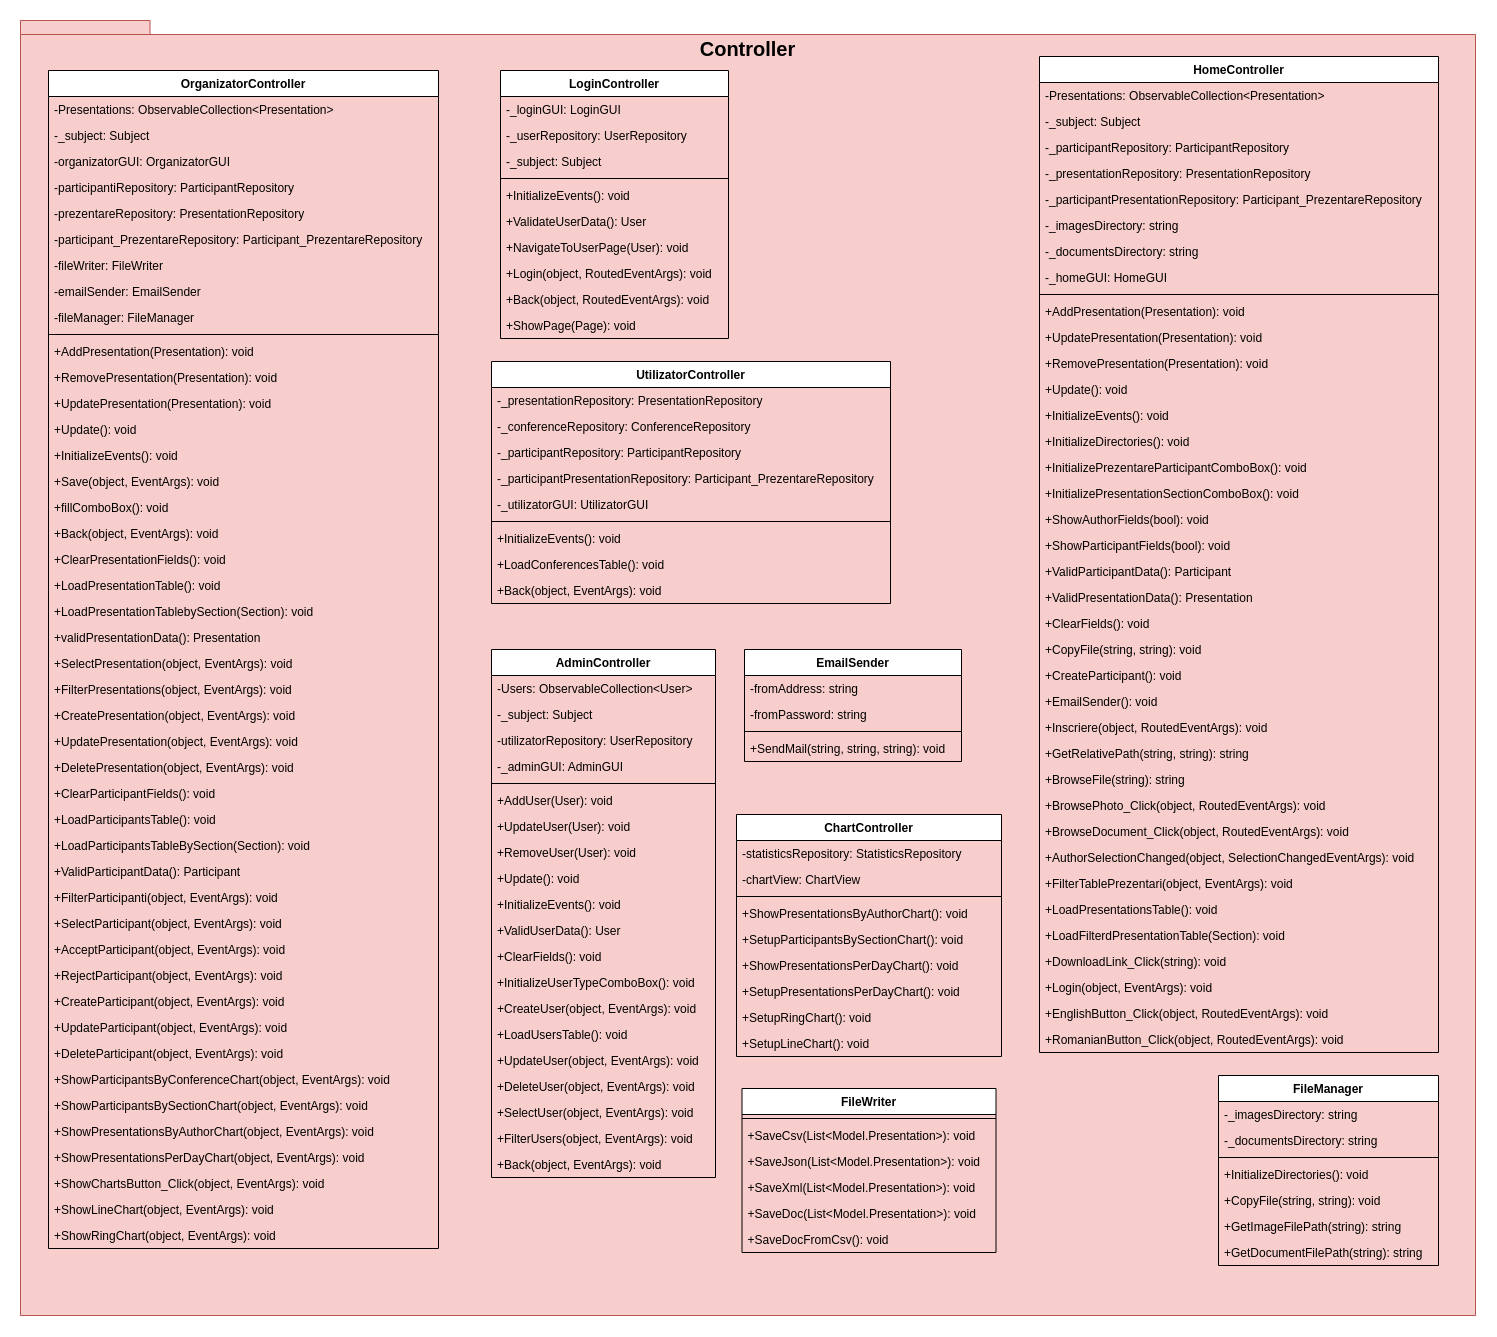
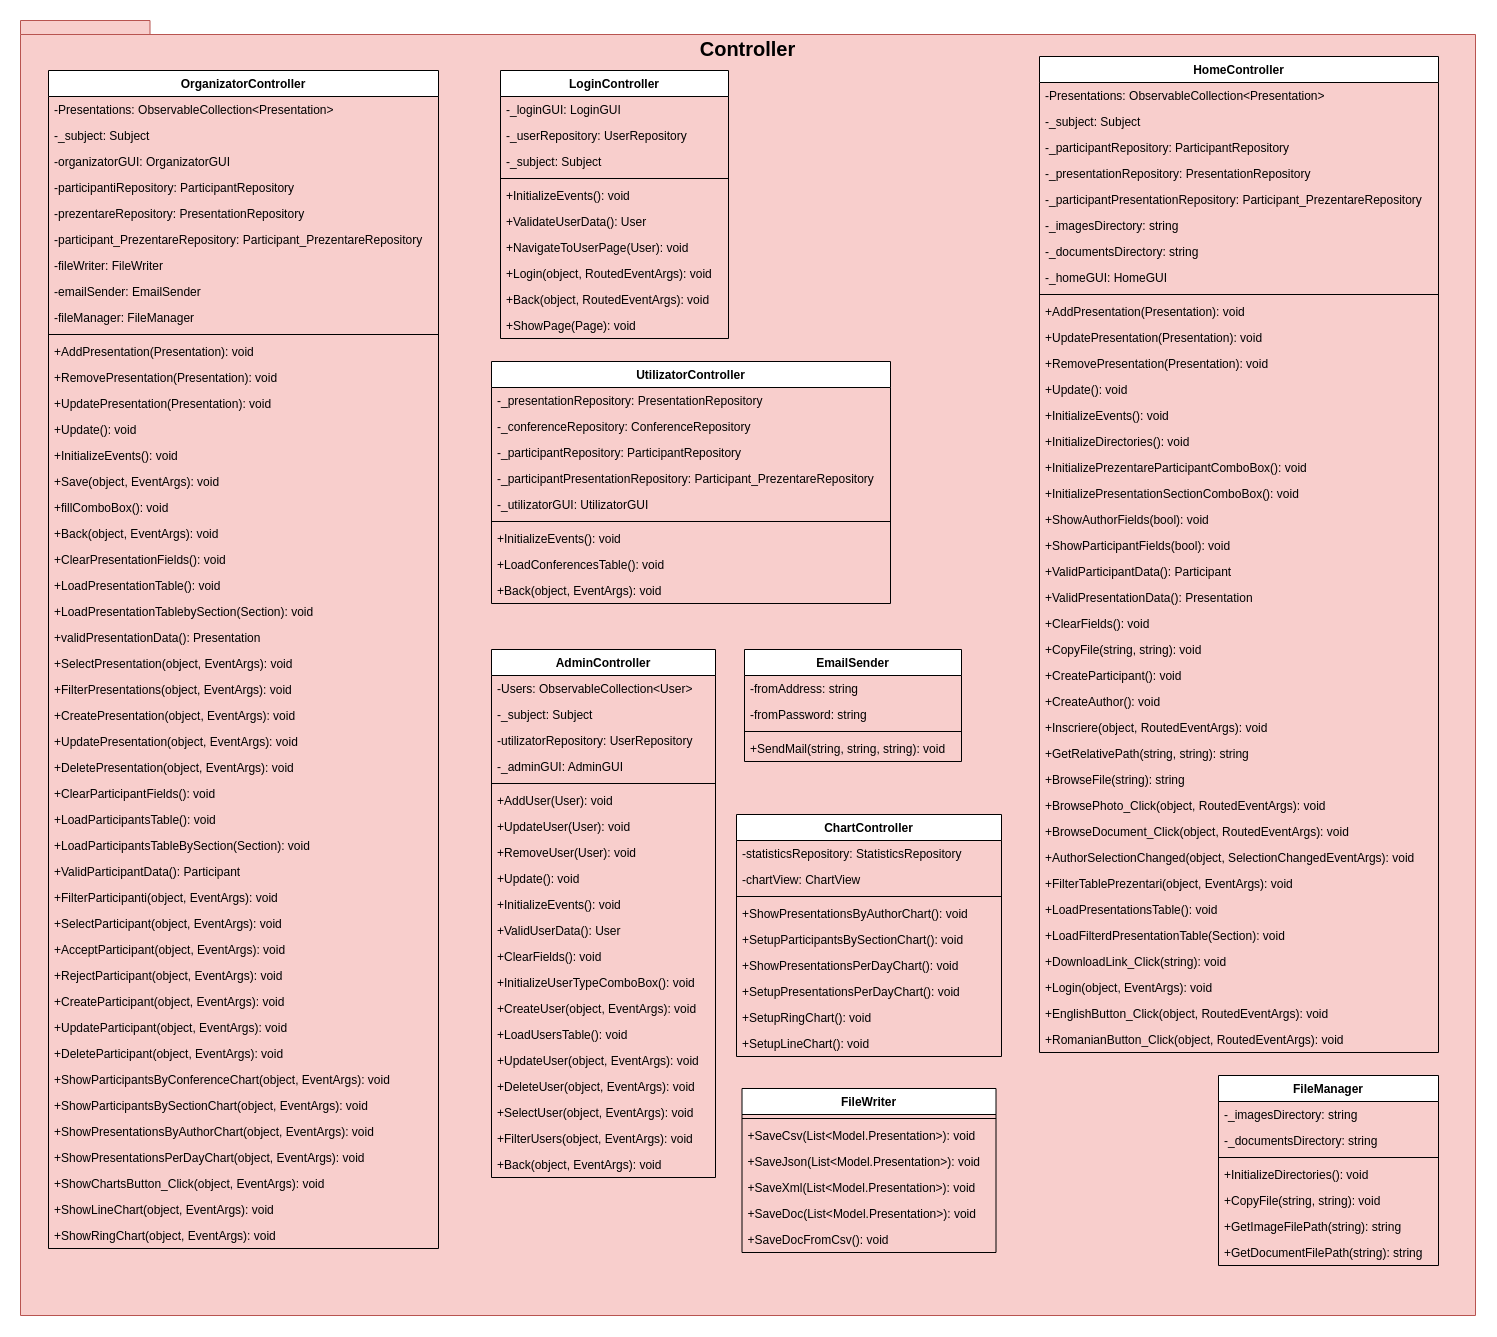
- <mxCell id="72" value="+EmailSender(): void" style="text;strokeColor=none;fillColor=none;align=left;verticalAlign=top;spacingLeft=4;spacingRight=4;overflow=hidden;rotatable=0;points=[[0,0.5],[1,0.5]];portConstraint=eastwest;" vertex="1" parent="47"><mxGeometry y="632" width="399" height="26" as="geometry" /></mxCell>
+ <mxCell id="72" value="+CreateAuthor(): void" style="text;strokeColor=none;fillColor=none;align=left;verticalAlign=top;spacingLeft=4;spacingRight=4;overflow=hidden;rotatable=0;points=[[0,0.5],[1,0.5]];portConstraint=eastwest;" vertex="1" parent="47"><mxGeometry y="632" width="399" height="26" as="geometry" /></mxCell>
